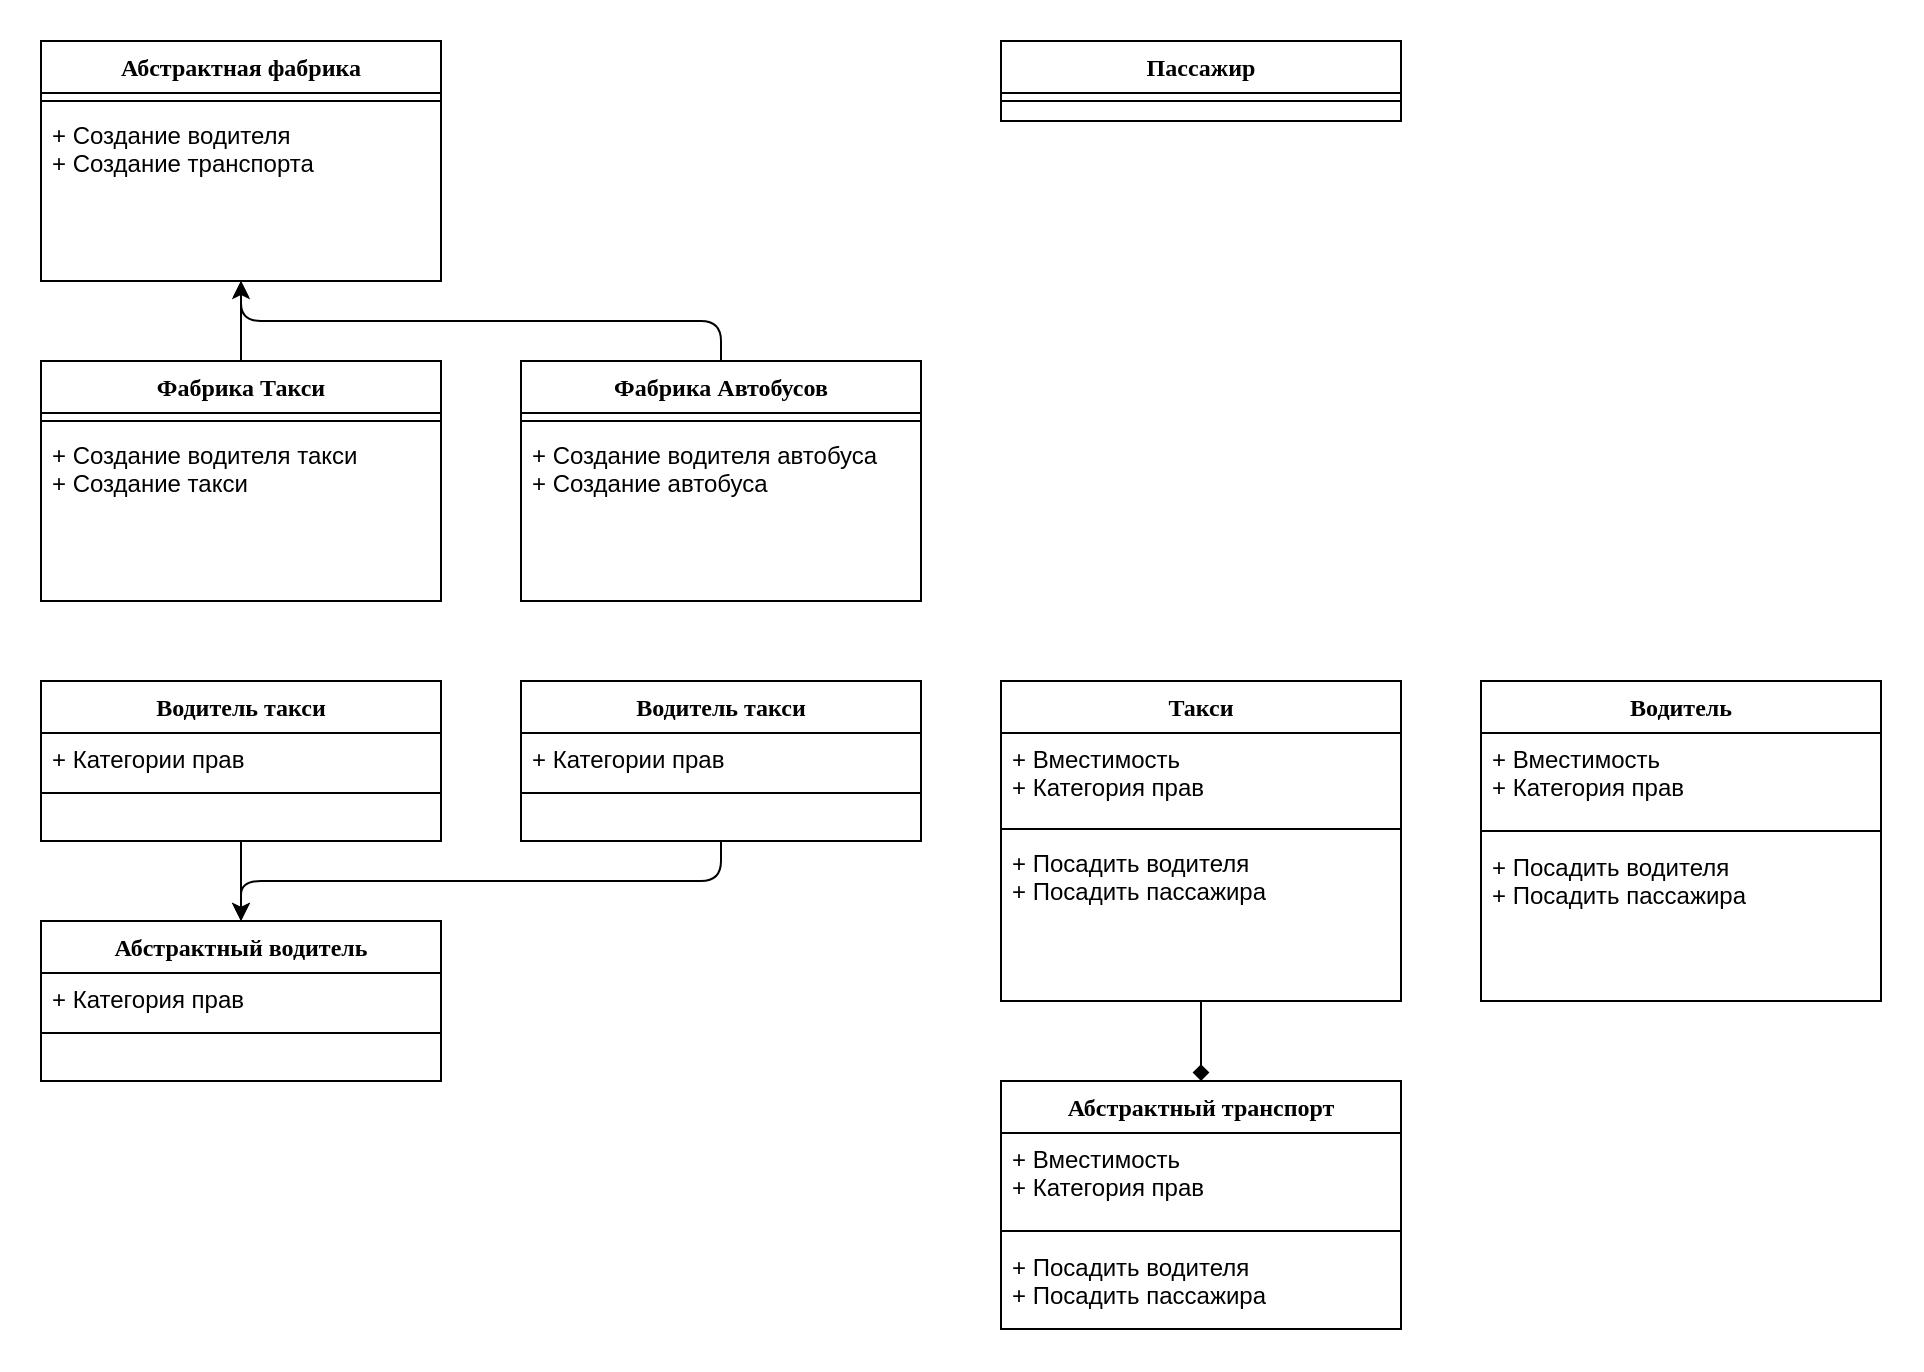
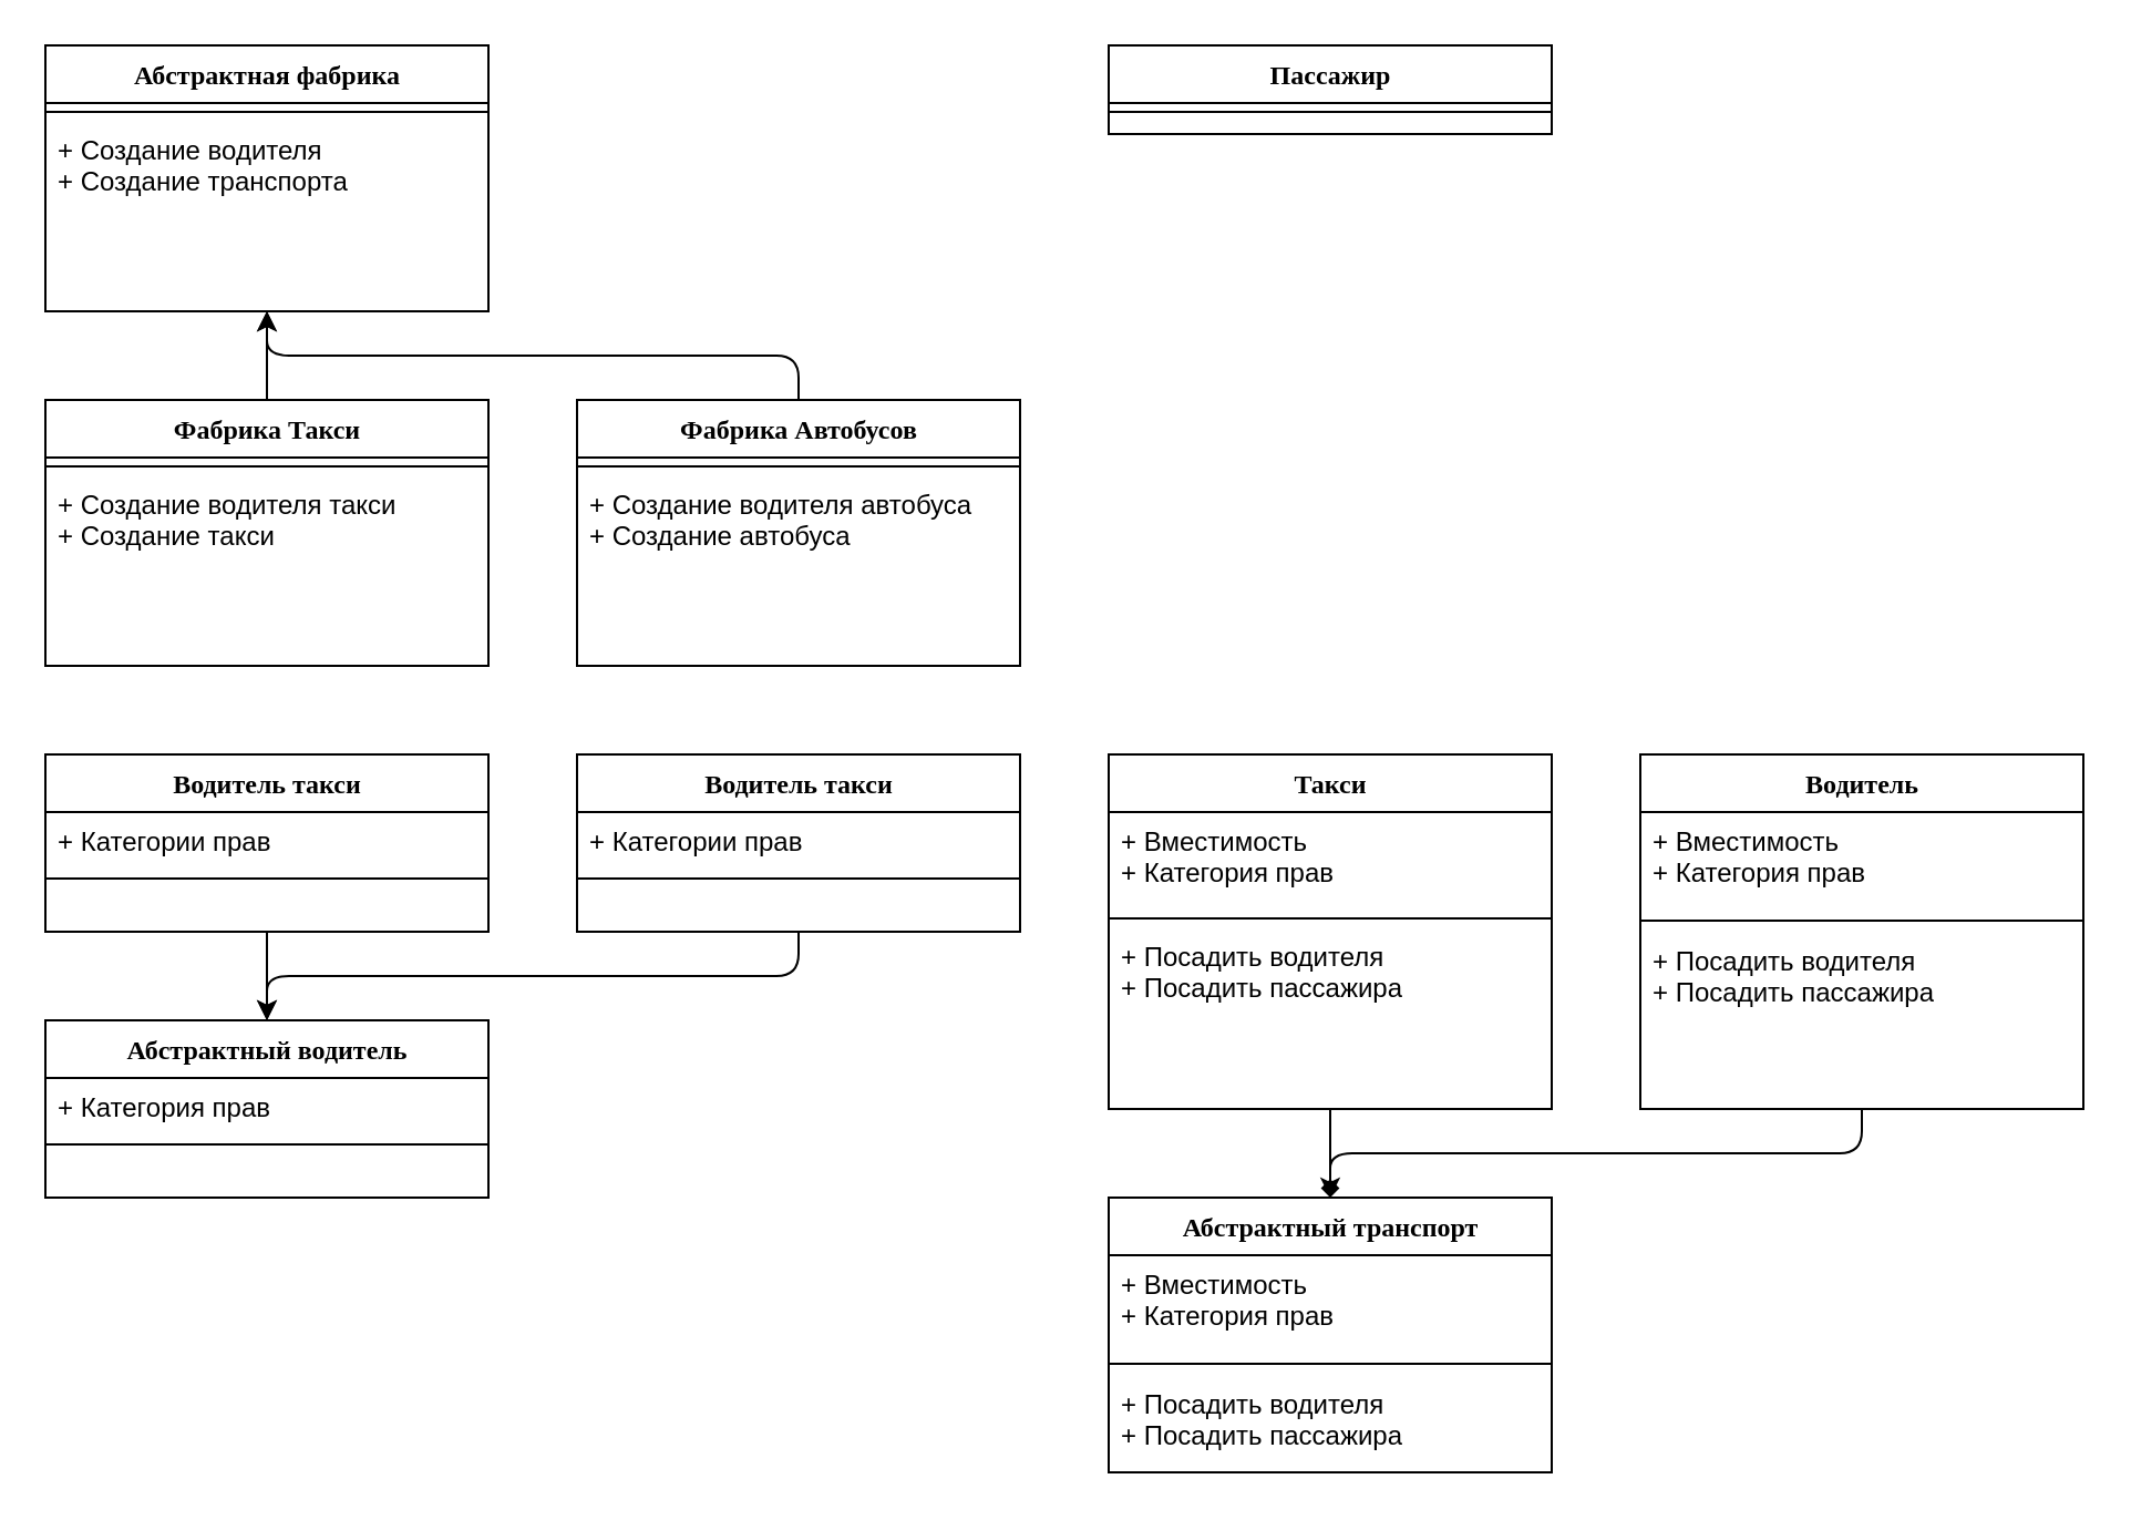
- <mxCell id="25" value="" style="endArrow=open;html=1;exitX=0.5;exitY=0;exitDx=0;exitDy=0;entryX=0.5;entryY=1;entryDx=0;entryDy=0;" edge="1" parent="1" source="10" target="2"><mxGeometry width="50" height="50" relative="1" as="geometry"><mxPoint x="20" y="610" as="sourcePoint" /><mxPoint x="70" y="560" as="targetPoint" /><Array as="points"><mxPoint x="360" y="160" /><mxPoint x="120" y="160" /></Array></mxGeometry></mxCell>
+ <mxCell id="25" value="" style="endArrow=classic;html=1;exitX=0.5;exitY=0;exitDx=0;exitDy=0;entryX=0.5;entryY=1;entryDx=0;entryDy=0;" edge="1" parent="1" source="10" target="2"><mxGeometry width="50" height="50" relative="1" as="geometry"><mxPoint x="20" y="610" as="sourcePoint" /><mxPoint x="70" y="560" as="targetPoint" /><Array as="points"><mxPoint x="360" y="160" /><mxPoint x="120" y="160" /></Array></mxGeometry></mxCell>
+ <mxCell id="39" value="" style="endArrow=classic;html=1;exitX=0.5;exitY=1;exitDx=0;exitDy=0;entryX=0.5;entryY=0;entryDx=0;entryDy=0;" edge="1" parent="1" source="34" target="26"><mxGeometry width="50" height="50" relative="1" as="geometry"><mxPoint x="500" y="610" as="sourcePoint" /><mxPoint x="550" y="560" as="targetPoint" /><Array as="points"><mxPoint x="840" y="520" /><mxPoint x="600" y="520" /></Array></mxGeometry></mxCell>
